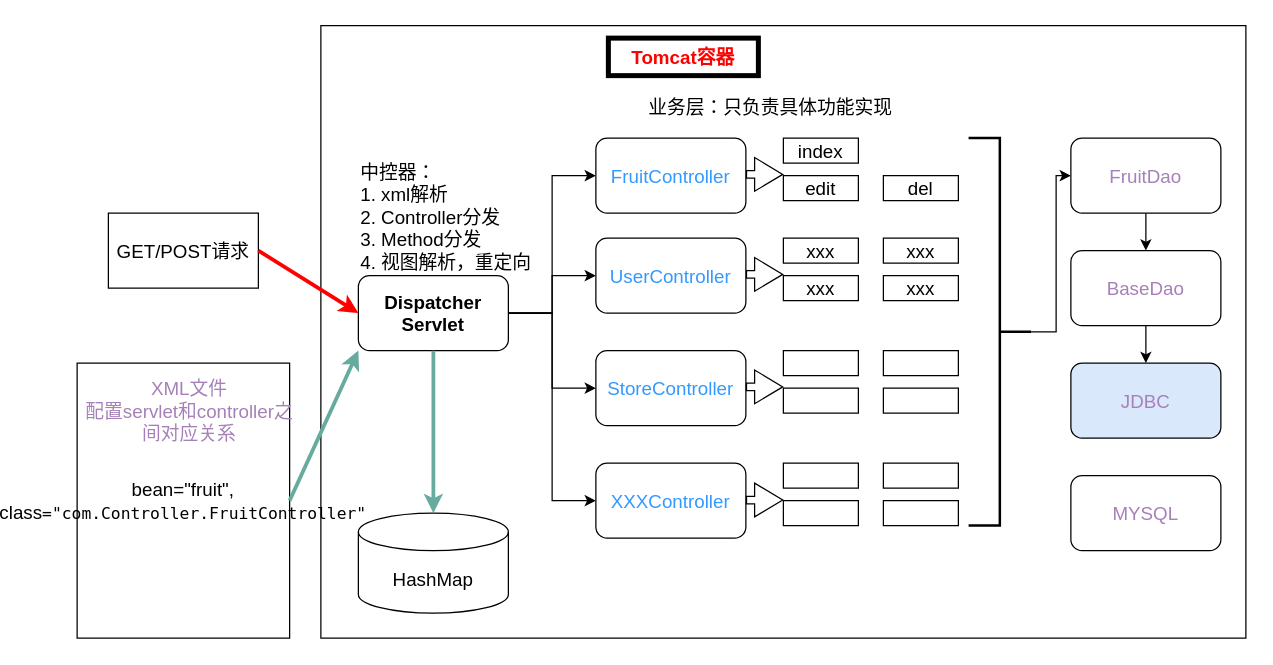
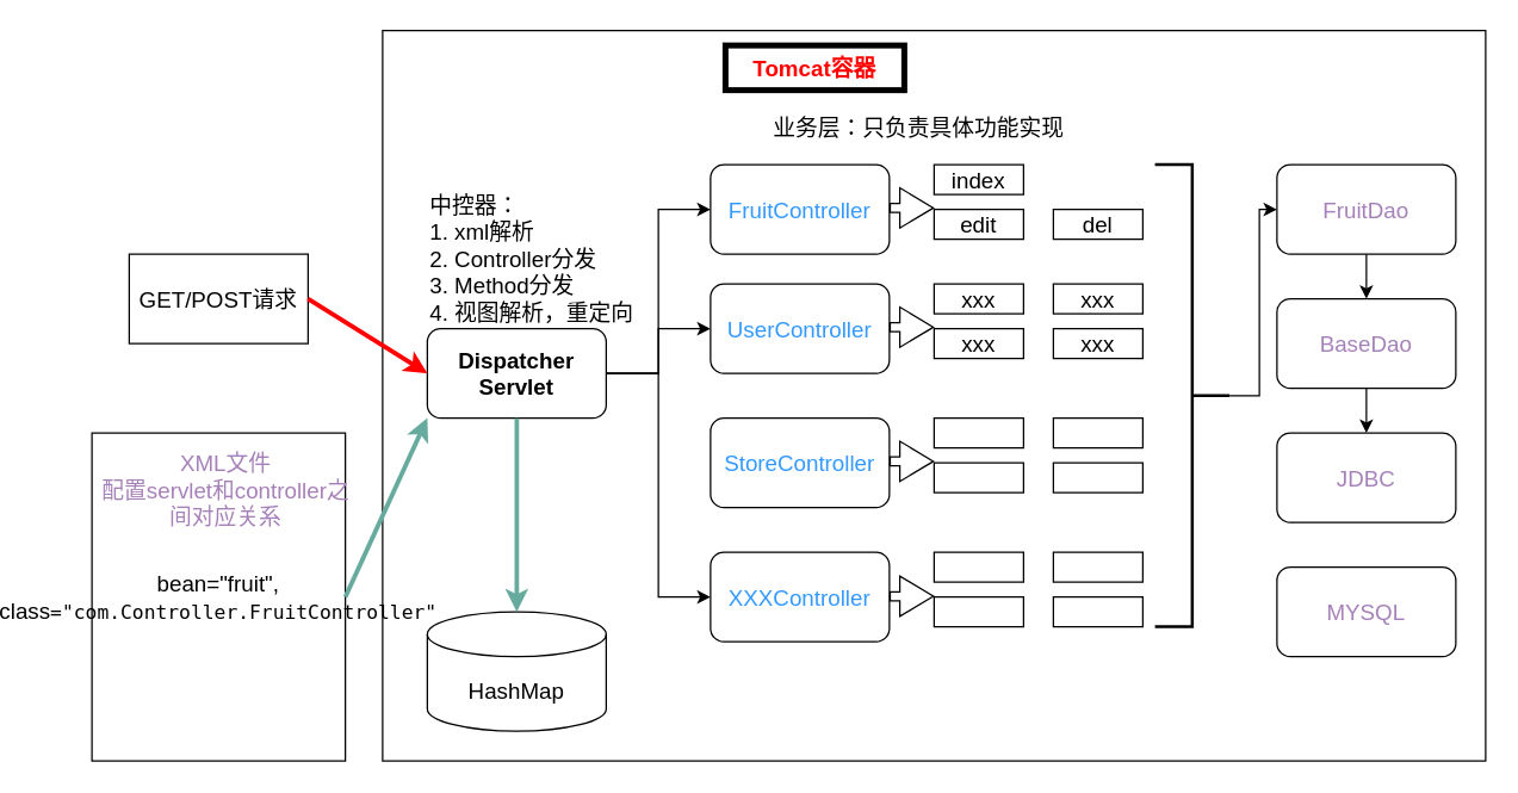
- <mxCell id="5" style="edgeStyle=orthogonalEdgeStyle;rounded=0;orthogonalLoop=1;jettySize=auto;html=1;exitX=1;exitY=0.5;exitDx=0;exitDy=0;entryX=0;entryY=0.5;entryDx=0;entryDy=0;fontSize=15;fontColor=#000000;" edge="1" parent="1" source="8" target="11"><mxGeometry relative="1" as="geometry" /></mxCell>
- <mxCell id="40" value="JDBC" style="rounded=1;whiteSpace=wrap;html=1;fontSize=15;fontColor=#A680B8;fillColor=#dae8fc;" vertex="1" parent="1"><mxGeometry x="815" y="290" width="120" height="60" as="geometry" /></mxCell>
+ <mxCell id="40" value="JDBC" style="rounded=1;whiteSpace=wrap;html=1;fontSize=15;fontColor=#A680B8;" vertex="1" parent="1"><mxGeometry x="815" y="290" width="120" height="60" as="geometry" /></mxCell>
